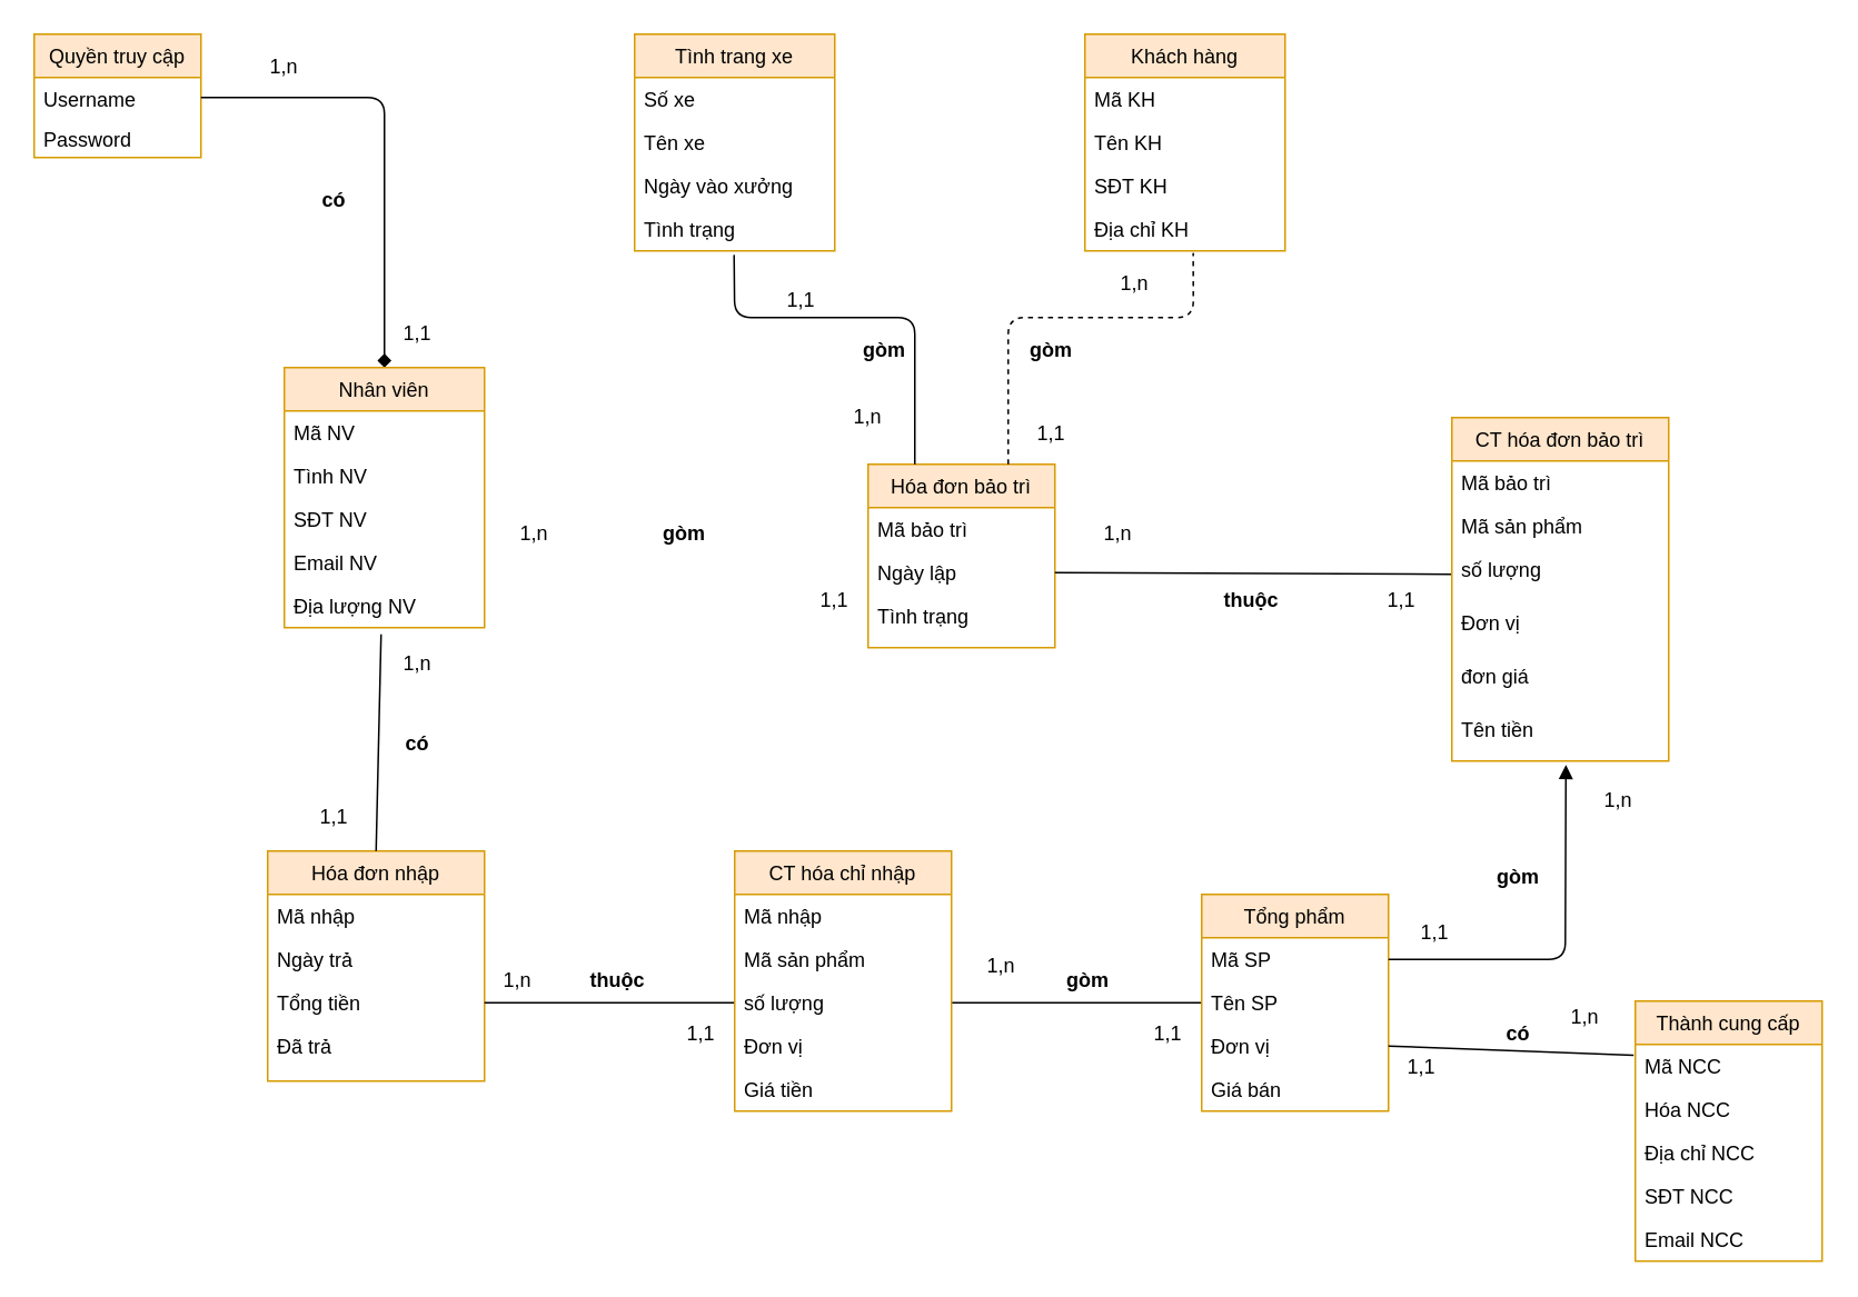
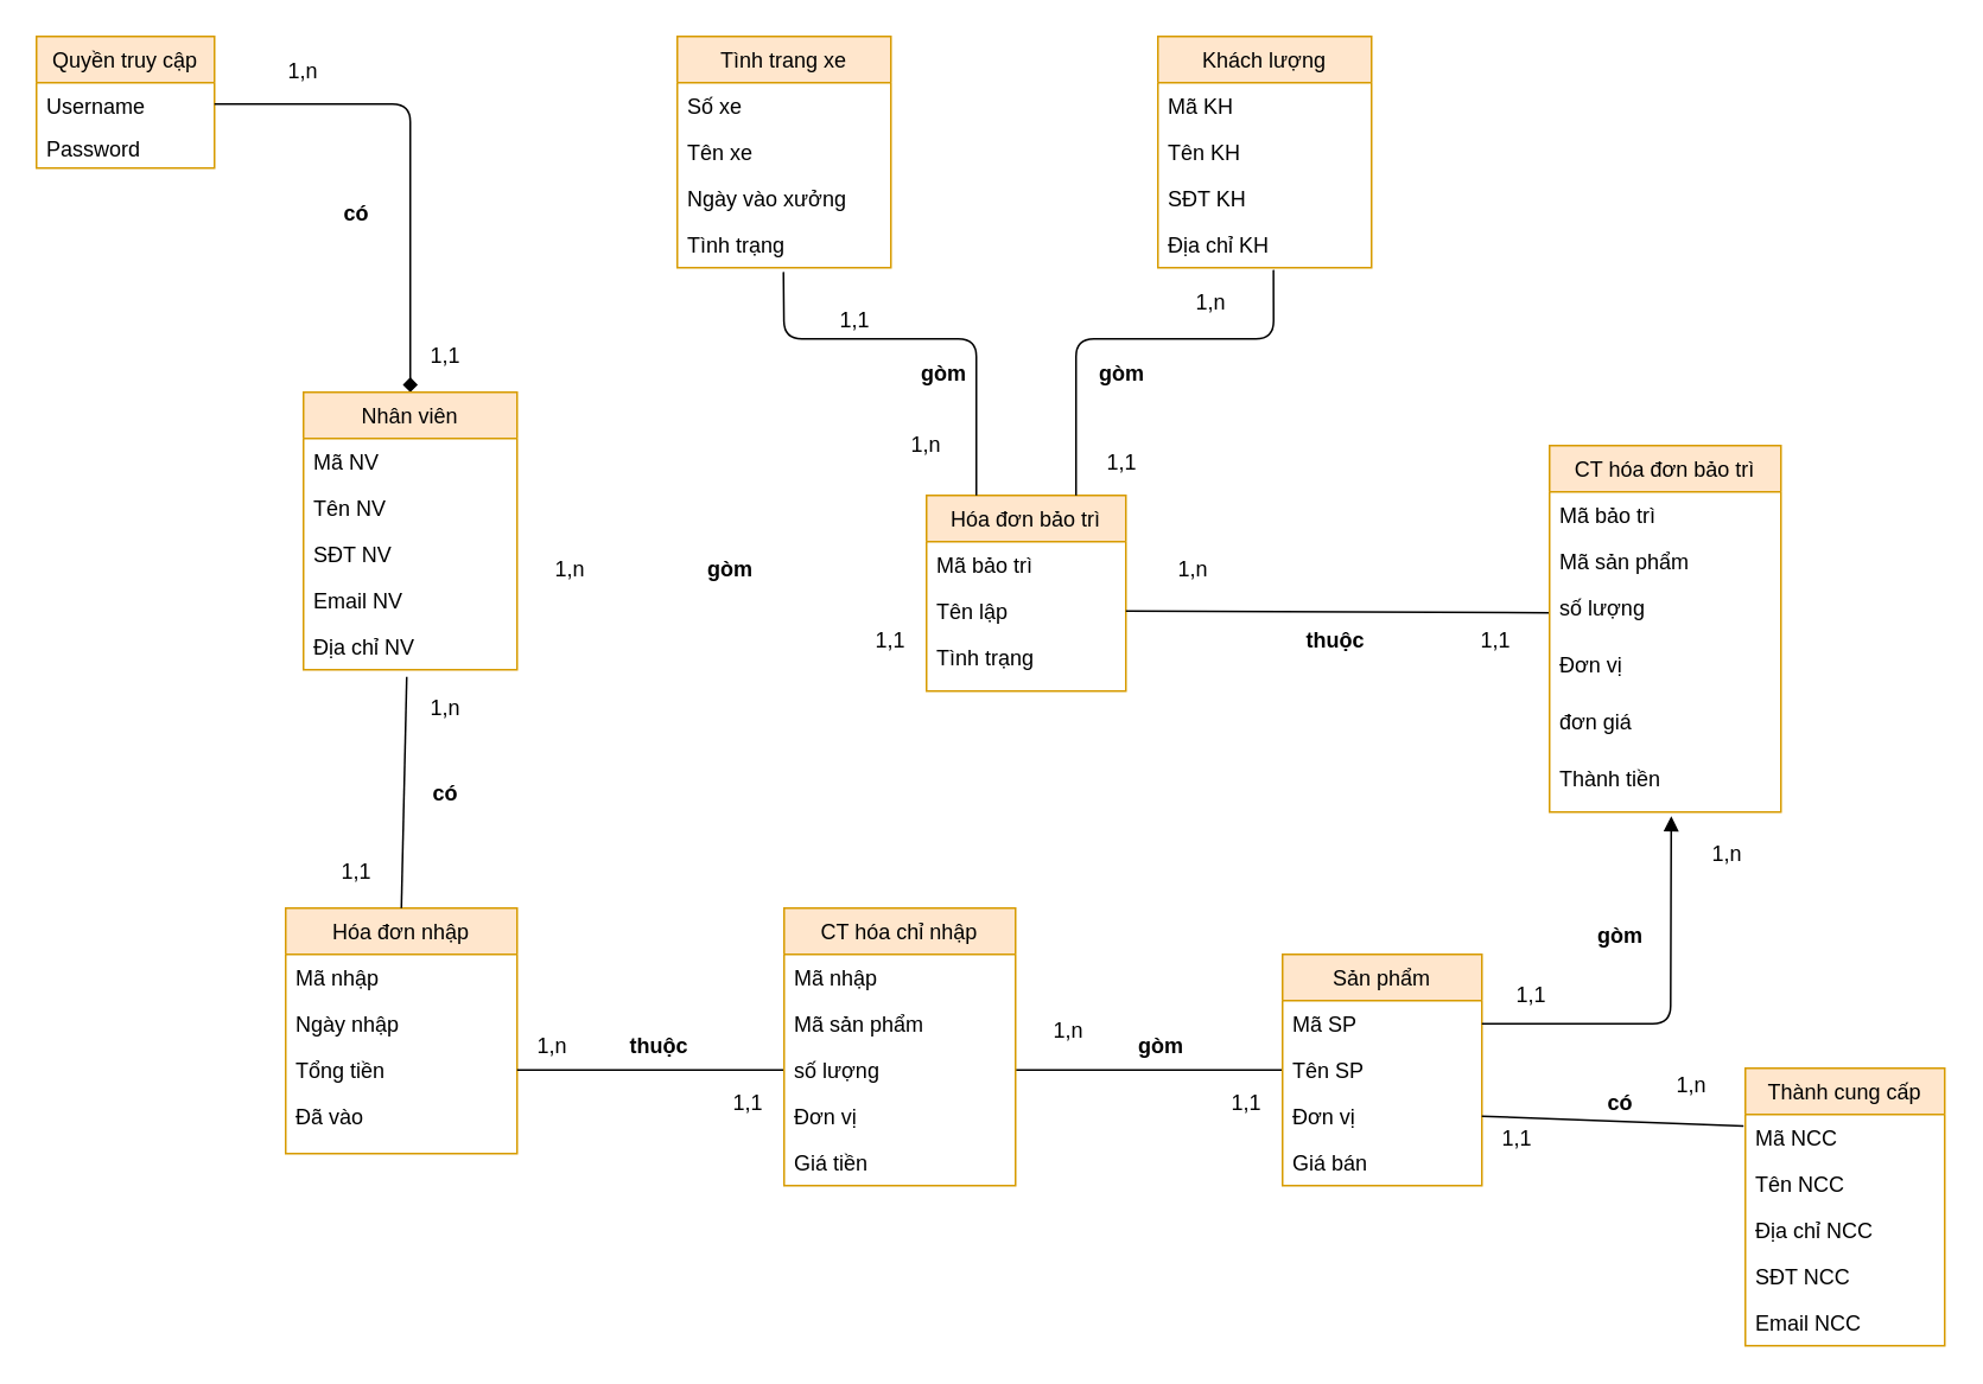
- <mxCell id="17" value="Khách hàng" style="swimlane;fontStyle=0;align=center;verticalAlign=top;childLayout=stackLayout;horizontal=1;startSize=26;horizontalStack=0;resizeParent=1;resizeLast=0;collapsible=1;marginBottom=0;rounded=0;shadow=0;strokeWidth=1;fillColor=#ffe6cc;strokeColor=#d79b00;" vertex="1" parent="1"><mxGeometry x="650" y="20" width="120" height="130" as="geometry"><mxRectangle x="230" y="140" width="160" height="26" as="alternateBounds" /></mxGeometry></mxCell>
+ <mxCell id="17" value="Khách lượng" style="swimlane;fontStyle=0;align=center;verticalAlign=top;childLayout=stackLayout;horizontal=1;startSize=26;horizontalStack=0;resizeParent=1;resizeLast=0;collapsible=1;marginBottom=0;rounded=0;shadow=0;strokeWidth=1;fillColor=#ffe6cc;strokeColor=#d79b00;" vertex="1" parent="1"><mxGeometry x="650" y="20" width="120" height="130" as="geometry"><mxRectangle x="230" y="140" width="160" height="26" as="alternateBounds" /></mxGeometry></mxCell>
- <mxCell id="33" value="" style="endArrow=none;html=1;entryX=0.541;entryY=1.048;entryDx=0;entryDy=0;entryPerimeter=0;exitX=0.75;exitY=0;exitDx=0;exitDy=0;dashed=1;" edge="1" parent="1" source="27" target="21"><mxGeometry width="50" height="50" relative="1" as="geometry"><mxPoint x="660" y="210" as="sourcePoint" /><mxPoint x="550" y="230" as="targetPoint" /><Array as="points"><mxPoint x="604" y="190" /><mxPoint x="715" y="190" /></Array></mxGeometry></mxCell>
+ <mxCell id="33" value="" style="endArrow=none;html=1;entryX=0.541;entryY=1.048;entryDx=0;entryDy=0;entryPerimeter=0;exitX=0.75;exitY=0;exitDx=0;exitDy=0;" edge="1" parent="1" source="27" target="21"><mxGeometry width="50" height="50" relative="1" as="geometry"><mxPoint x="660" y="210" as="sourcePoint" /><mxPoint x="550" y="230" as="targetPoint" /><Array as="points"><mxPoint x="604" y="190" /><mxPoint x="715" y="190" /></Array></mxGeometry></mxCell>
- <mxCell id="8" value="Tình NV" style="text;align=left;verticalAlign=top;spacingLeft=4;spacingRight=4;overflow=hidden;rotatable=0;points=[[0,0.5],[1,0.5]];portConstraint=eastwest;rounded=0;shadow=0;html=0;" parent="6" vertex="1"><mxGeometry y="52" width="120" height="26" as="geometry" /></mxCell>
+ <mxCell id="8" value="Tên NV" style="text;align=left;verticalAlign=top;spacingLeft=4;spacingRight=4;overflow=hidden;rotatable=0;points=[[0,0.5],[1,0.5]];portConstraint=eastwest;rounded=0;shadow=0;html=0;" parent="6" vertex="1"><mxGeometry y="52" width="120" height="26" as="geometry" /></mxCell>
- <mxCell id="29" value="Ngày lập" style="text;align=left;verticalAlign=top;spacingLeft=4;spacingRight=4;overflow=hidden;rotatable=0;points=[[0,0.5],[1,0.5]];portConstraint=eastwest;rounded=0;shadow=0;html=0;" parent="27" vertex="1"><mxGeometry y="52" width="112" height="26" as="geometry" /></mxCell>
+ <mxCell id="29" value="Tên lập" style="text;align=left;verticalAlign=top;spacingLeft=4;spacingRight=4;overflow=hidden;rotatable=0;points=[[0,0.5],[1,0.5]];portConstraint=eastwest;rounded=0;shadow=0;html=0;" parent="27" vertex="1"><mxGeometry y="52" width="112" height="26" as="geometry" /></mxCell>
- <mxCell id="11" value="Địa lượng NV" style="text;align=left;verticalAlign=top;spacingLeft=4;spacingRight=4;overflow=hidden;rotatable=0;points=[[0,0.5],[1,0.5]];portConstraint=eastwest;rounded=0;shadow=0;html=0;" vertex="1" parent="6"><mxGeometry y="130" width="120" height="26" as="geometry" /></mxCell>
+ <mxCell id="11" value="Địa chỉ NV" style="text;align=left;verticalAlign=top;spacingLeft=4;spacingRight=4;overflow=hidden;rotatable=0;points=[[0,0.5],[1,0.5]];portConstraint=eastwest;rounded=0;shadow=0;html=0;" vertex="1" parent="6"><mxGeometry y="130" width="120" height="26" as="geometry" /></mxCell>
- <mxCell id="54" value="Tên tiền" style="text;align=left;verticalAlign=top;spacingLeft=4;spacingRight=4;overflow=hidden;rotatable=0;points=[[0,0.5],[1,0.5]];portConstraint=eastwest;rounded=0;shadow=0;html=0;" vertex="1" parent="48"><mxGeometry y="174" width="130" height="32" as="geometry" /></mxCell>
+ <mxCell id="54" value="Thành tiền" style="text;align=left;verticalAlign=top;spacingLeft=4;spacingRight=4;overflow=hidden;rotatable=0;points=[[0,0.5],[1,0.5]];portConstraint=eastwest;rounded=0;shadow=0;html=0;" vertex="1" parent="48"><mxGeometry y="174" width="130" height="32" as="geometry" /></mxCell>
- <mxCell id="37" value="Tổng phẩm" style="swimlane;fontStyle=0;align=center;verticalAlign=top;childLayout=stackLayout;horizontal=1;startSize=26;horizontalStack=0;resizeParent=1;resizeLast=0;collapsible=1;marginBottom=0;rounded=0;shadow=0;strokeWidth=1;fillColor=#ffe6cc;strokeColor=#d79b00;" vertex="1" parent="1"><mxGeometry x="720" y="536" width="112" height="130" as="geometry"><mxRectangle x="550" y="140" width="160" height="26" as="alternateBounds" /></mxGeometry></mxCell>
+ <mxCell id="37" value="Sản phẩm" style="swimlane;fontStyle=0;align=center;verticalAlign=top;childLayout=stackLayout;horizontal=1;startSize=26;horizontalStack=0;resizeParent=1;resizeLast=0;collapsible=1;marginBottom=0;rounded=0;shadow=0;strokeWidth=1;fillColor=#ffe6cc;strokeColor=#d79b00;" vertex="1" parent="1"><mxGeometry x="720" y="536" width="112" height="130" as="geometry"><mxRectangle x="550" y="140" width="160" height="26" as="alternateBounds" /></mxGeometry></mxCell>
- <mxCell id="14" value="Ngày trả" style="text;align=left;verticalAlign=top;spacingLeft=4;spacingRight=4;overflow=hidden;rotatable=0;points=[[0,0.5],[1,0.5]];portConstraint=eastwest;rounded=0;shadow=0;html=0;" parent="12" vertex="1"><mxGeometry y="52" width="130" height="26" as="geometry" /></mxCell>
+ <mxCell id="14" value="Ngày nhập" style="text;align=left;verticalAlign=top;spacingLeft=4;spacingRight=4;overflow=hidden;rotatable=0;points=[[0,0.5],[1,0.5]];portConstraint=eastwest;rounded=0;shadow=0;html=0;" parent="12" vertex="1"><mxGeometry y="52" width="130" height="26" as="geometry" /></mxCell>
- <mxCell id="16" value="Đã trả" style="text;align=left;verticalAlign=top;spacingLeft=4;spacingRight=4;overflow=hidden;rotatable=0;points=[[0,0.5],[1,0.5]];portConstraint=eastwest;" parent="12" vertex="1"><mxGeometry y="104" width="130" height="26" as="geometry" /></mxCell>
+ <mxCell id="16" value="Đã vào" style="text;align=left;verticalAlign=top;spacingLeft=4;spacingRight=4;overflow=hidden;rotatable=0;points=[[0,0.5],[1,0.5]];portConstraint=eastwest;" parent="12" vertex="1"><mxGeometry y="104" width="130" height="26" as="geometry" /></mxCell>
- <mxCell id="59" value="Hóa NCC" style="text;align=left;verticalAlign=top;spacingLeft=4;spacingRight=4;overflow=hidden;rotatable=0;points=[[0,0.5],[1,0.5]];portConstraint=eastwest;rounded=0;shadow=0;html=0;" vertex="1" parent="57"><mxGeometry y="52" width="112" height="26" as="geometry" /></mxCell>
+ <mxCell id="59" value="Tên NCC" style="text;align=left;verticalAlign=top;spacingLeft=4;spacingRight=4;overflow=hidden;rotatable=0;points=[[0,0.5],[1,0.5]];portConstraint=eastwest;rounded=0;shadow=0;html=0;" vertex="1" parent="57"><mxGeometry y="52" width="112" height="26" as="geometry" /></mxCell>
